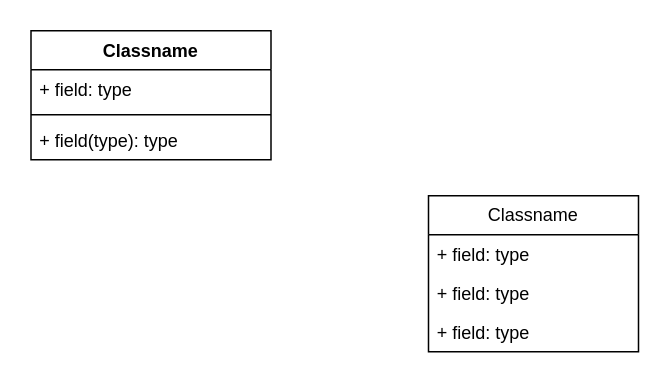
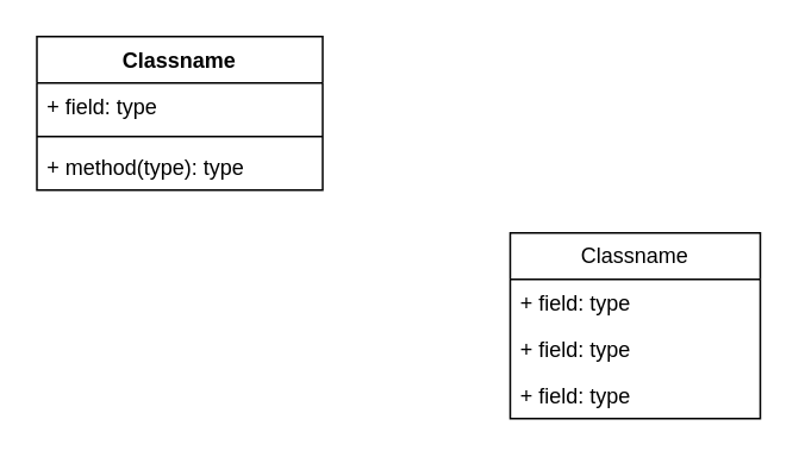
- <mxCell id="5" value="+ field(type): type" style="text;strokeColor=none;fillColor=none;align=left;verticalAlign=top;spacingLeft=4;spacingRight=4;overflow=hidden;rotatable=0;points=[[0,0.5],[1,0.5]];portConstraint=eastwest;whiteSpace=wrap;html=1;" parent="2" vertex="1"><mxGeometry y="60" width="160" height="26" as="geometry" /></mxCell>
+ <mxCell id="5" value="+ method(type): type" style="text;strokeColor=none;fillColor=none;align=left;verticalAlign=top;spacingLeft=4;spacingRight=4;overflow=hidden;rotatable=0;points=[[0,0.5],[1,0.5]];portConstraint=eastwest;whiteSpace=wrap;html=1;" parent="2" vertex="1"><mxGeometry y="60" width="160" height="26" as="geometry" /></mxCell>
